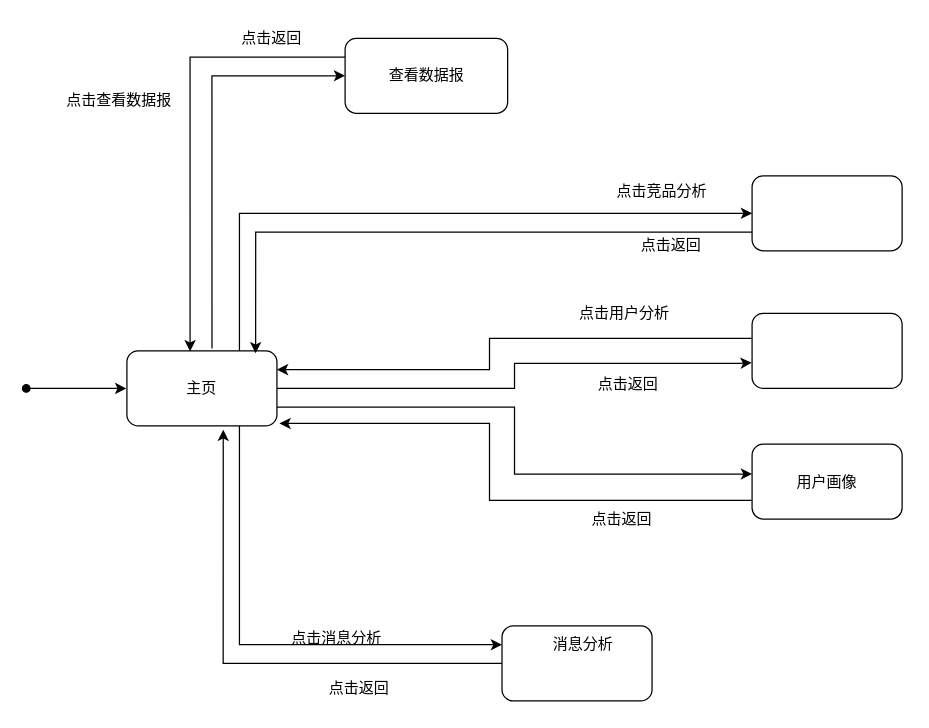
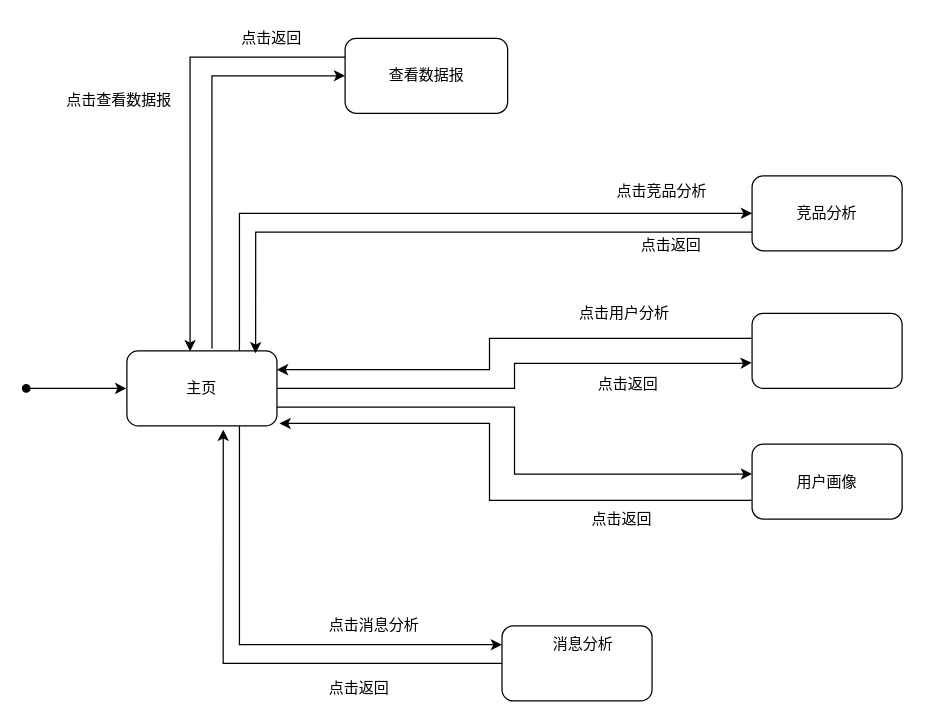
+ <mxCell id="7" value="竞品分析" style="text;html=1;strokeColor=none;fillColor=none;align=center;verticalAlign=middle;whiteSpace=wrap;rounded=0;" parent="5" vertex="1"><mxGeometry x="35" y="20" width="50" height="20" as="geometry" /></mxCell>
- <mxCell id="30" value="点击消息分析" style="text;html=1;resizable=0;points=[];autosize=1;align=left;verticalAlign=top;spacingTop=-4;" parent="1" vertex="1"><mxGeometry x="231" y="500" width="90" height="20" as="geometry" /></mxCell>
+ <mxCell id="30" value="点击消息分析" style="text;html=1;resizable=0;points=[];autosize=1;align=left;verticalAlign=top;spacingTop=-4;" parent="1" vertex="1"><mxGeometry x="261" y="490" width="90" height="20" as="geometry" /></mxCell>
